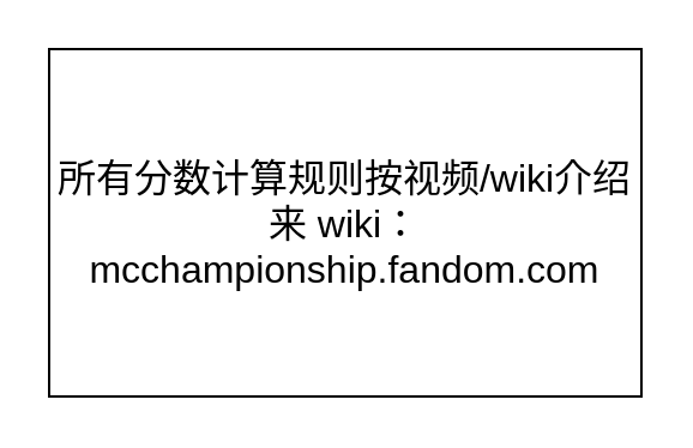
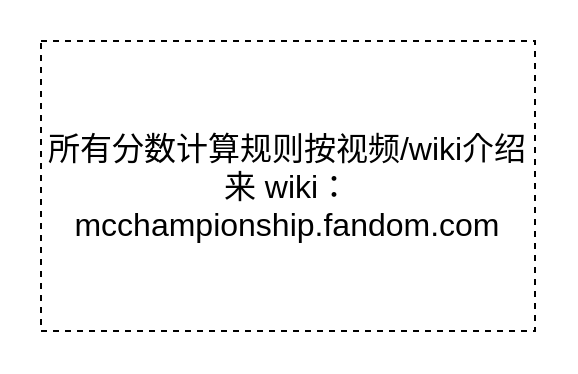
- <mxCell id="2" value="所有分数计算规则按视频/wiki介绍来 wiki：mcchampionship.fandom.com" style="whiteSpace=wrap;html=1;fontSize=16;" vertex="1" parent="1"><mxGeometry x="20" y="20" width="247" height="145" as="geometry" /></mxCell>
+ <mxCell id="2" value="所有分数计算规则按视频/wiki介绍来 wiki：mcchampionship.fandom.com" style="whiteSpace=wrap;html=1;fontSize=16;dashed=1;" vertex="1" parent="1"><mxGeometry x="20" y="20" width="247" height="145" as="geometry" /></mxCell>
